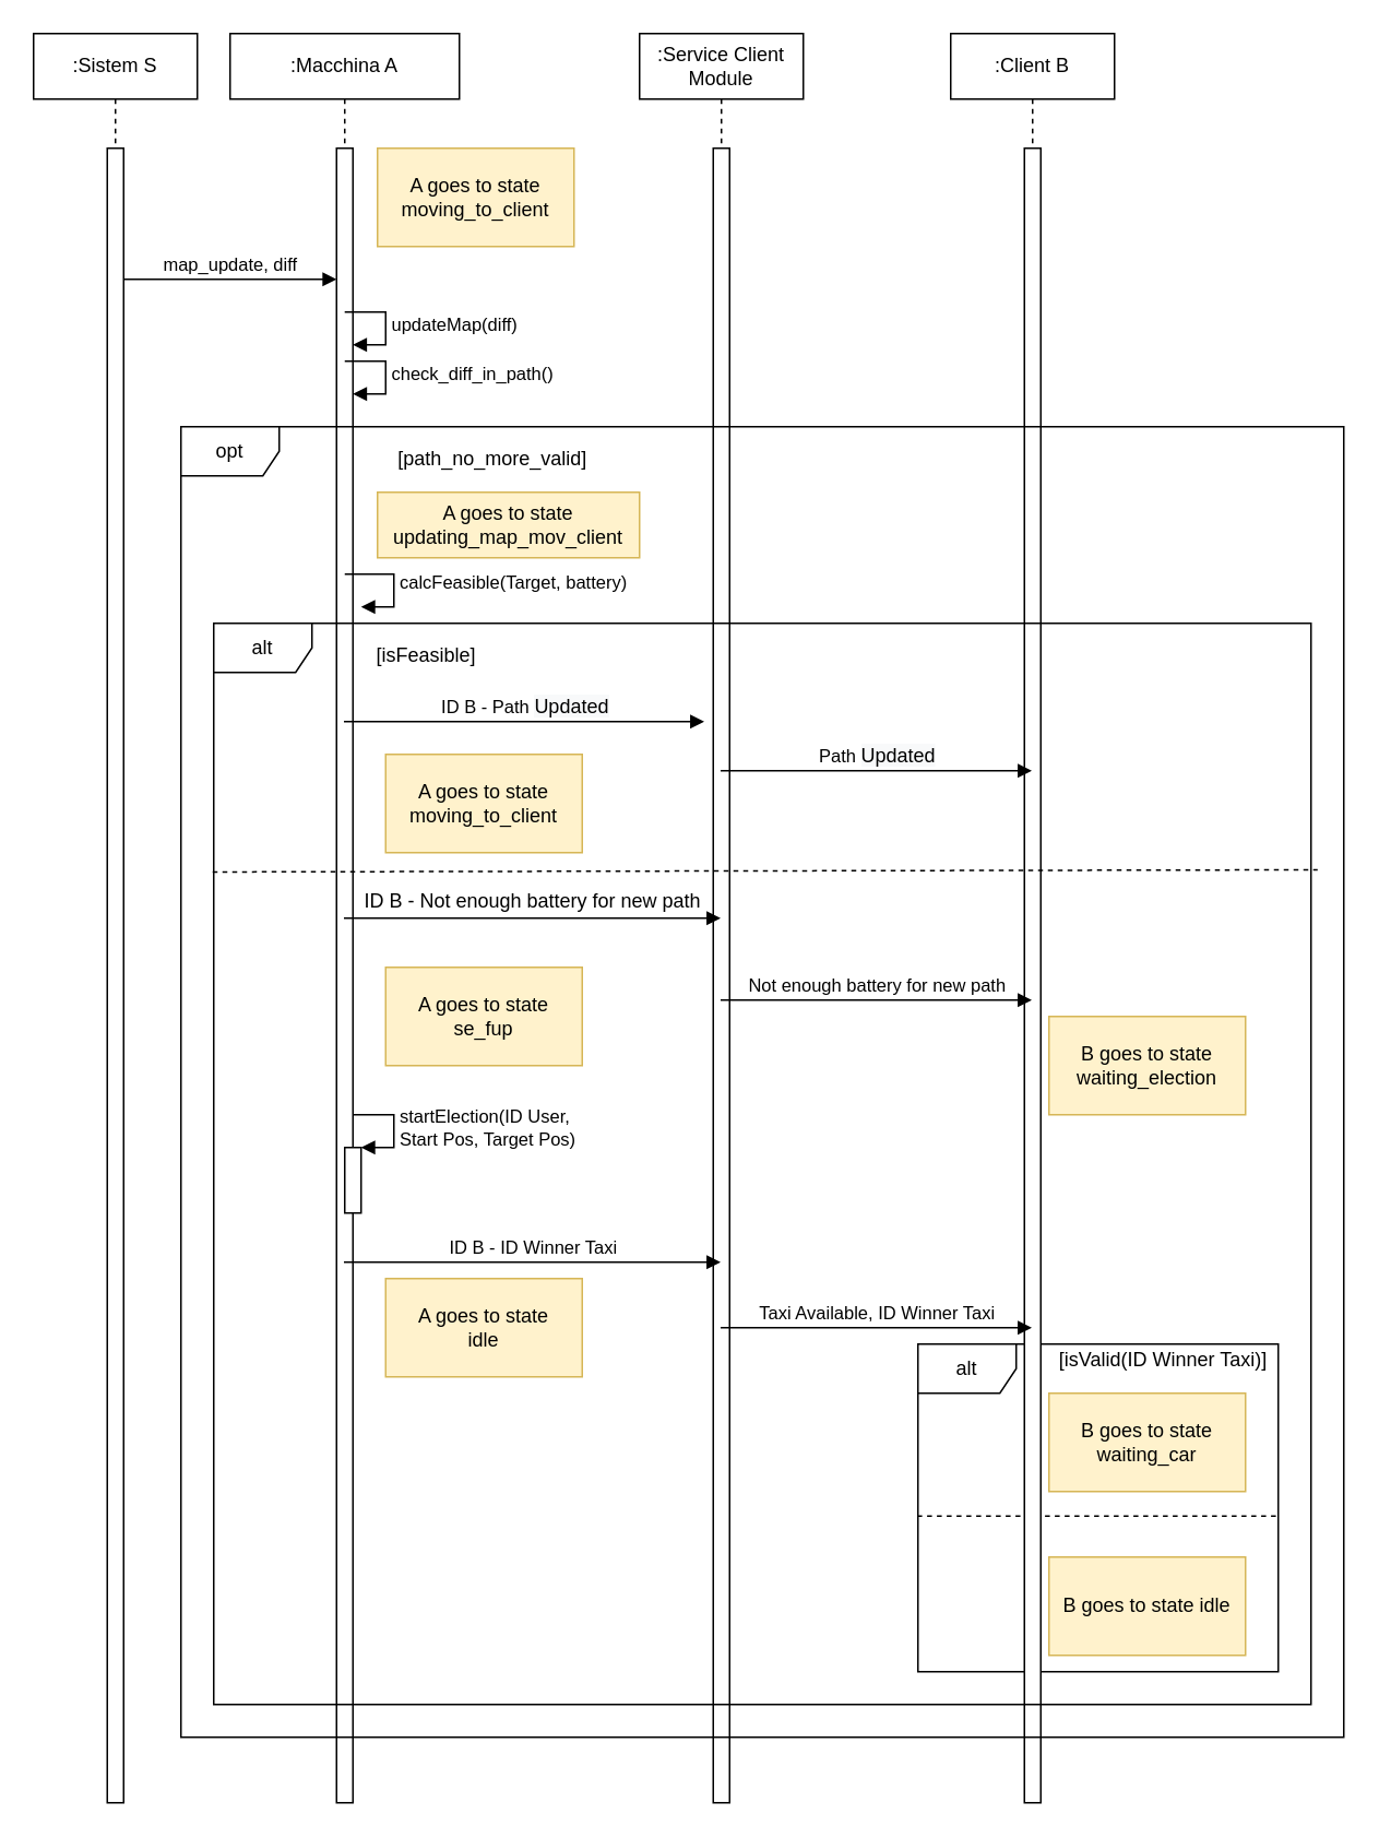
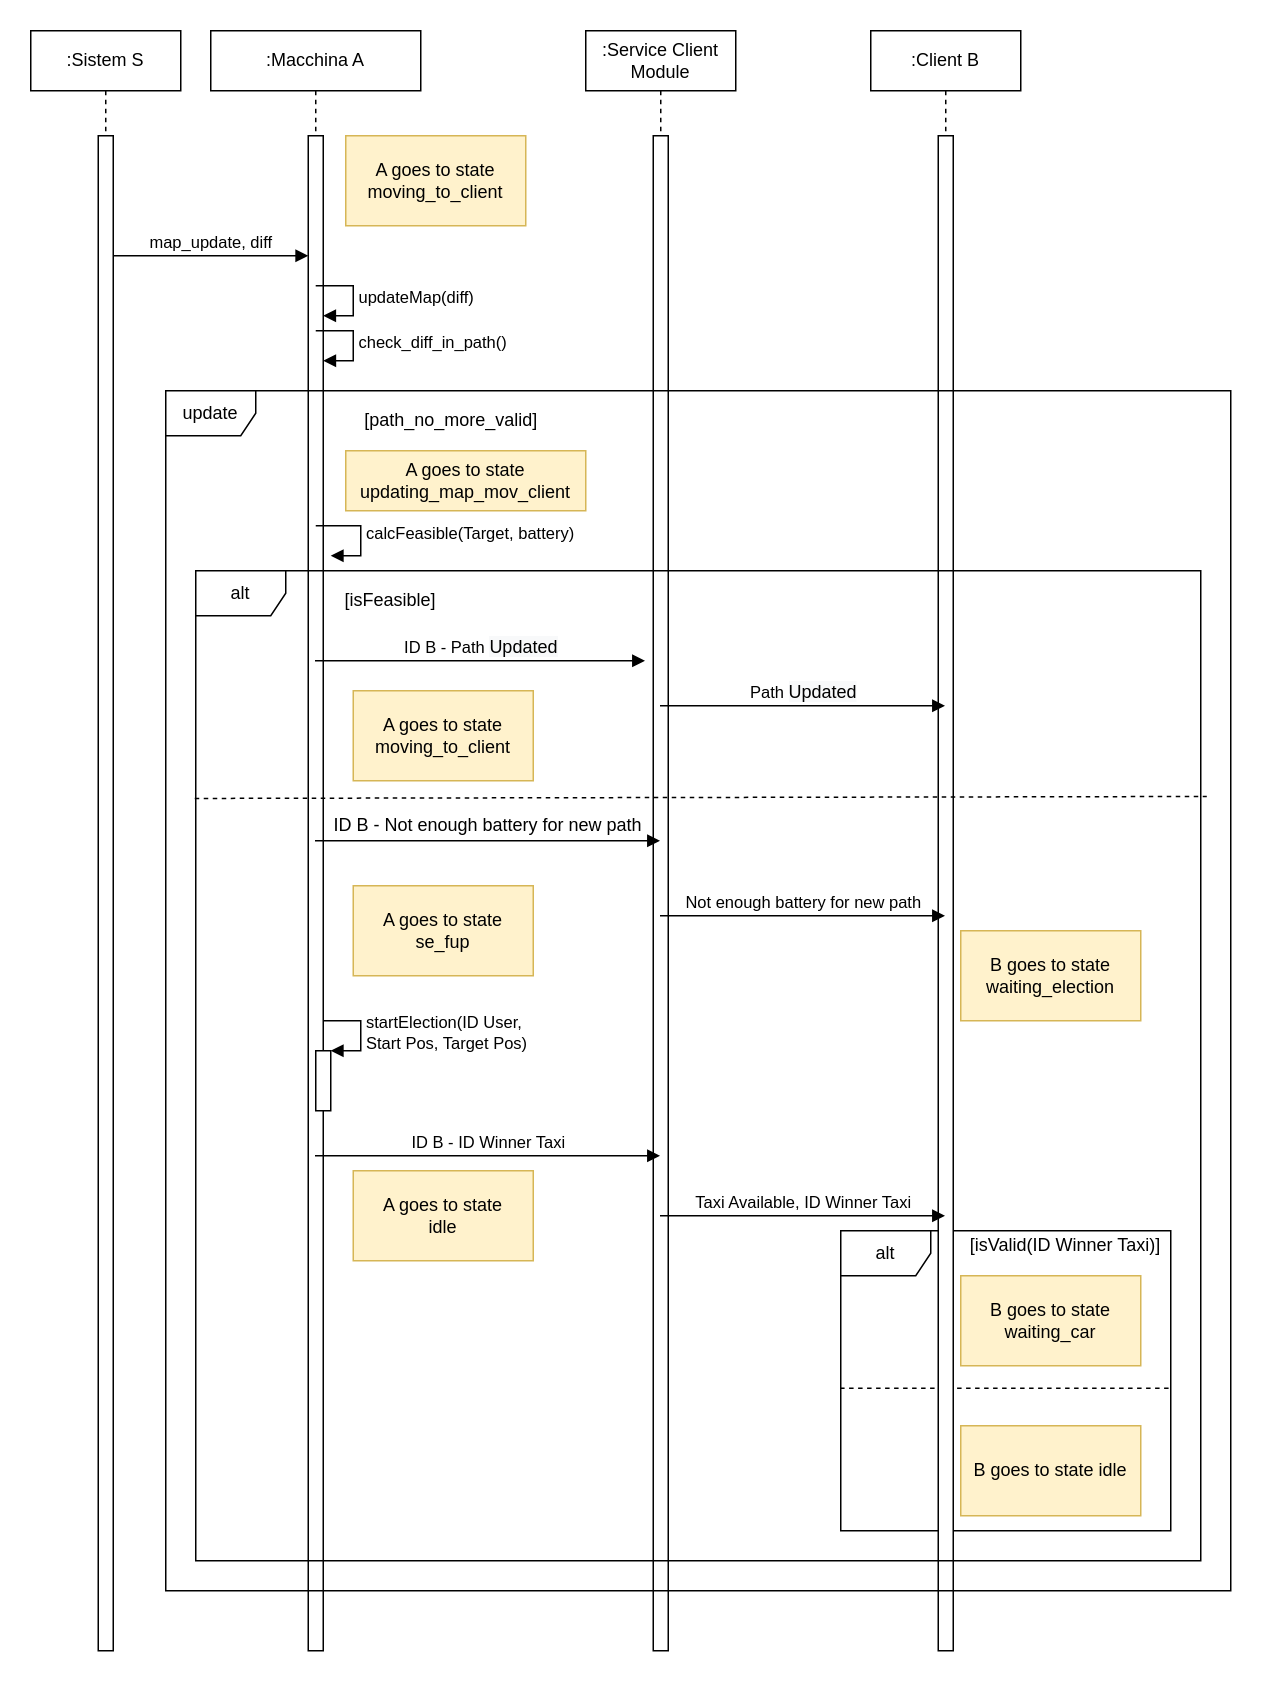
- <mxCell id="37" value="opt" style="shape=umlFrame;whiteSpace=wrap;html=1;" parent="1" vertex="1"><mxGeometry x="110" y="260" width="710" height="800" as="geometry" /></mxCell>
+ <mxCell id="37" value="update" style="shape=umlFrame;whiteSpace=wrap;html=1;" parent="1" vertex="1"><mxGeometry x="110" y="260" width="710" height="800" as="geometry" /></mxCell>
